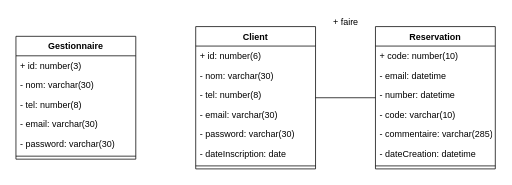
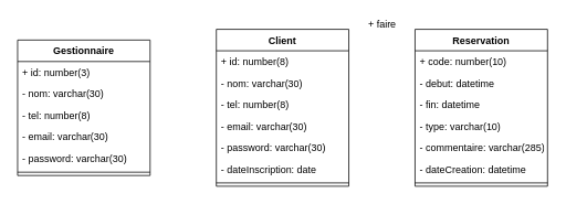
- <mxCell id="3" value="+ id: number(6)" style="text;strokeColor=none;fillColor=none;align=left;verticalAlign=top;spacingLeft=4;spacingRight=4;overflow=hidden;rotatable=0;points=[[0,0.5],[1,0.5]];portConstraint=eastwest;" parent="2" vertex="1"><mxGeometry y="26" width="160" height="26" as="geometry" /></mxCell>
+ <mxCell id="3" value="+ id: number(8)" style="text;strokeColor=none;fillColor=none;align=left;verticalAlign=top;spacingLeft=4;spacingRight=4;overflow=hidden;rotatable=0;points=[[0,0.5],[1,0.5]];portConstraint=eastwest;" parent="2" vertex="1"><mxGeometry y="26" width="160" height="26" as="geometry" /></mxCell>
- <mxCell id="19" value="- email: datetime" style="text;strokeColor=none;fillColor=none;align=left;verticalAlign=top;spacingLeft=4;spacingRight=4;overflow=hidden;rotatable=0;points=[[0,0.5],[1,0.5]];portConstraint=eastwest;" parent="17" vertex="1"><mxGeometry y="52" width="160" height="26" as="geometry" /></mxCell>
+ <mxCell id="19" value="- debut: datetime" style="text;strokeColor=none;fillColor=none;align=left;verticalAlign=top;spacingLeft=4;spacingRight=4;overflow=hidden;rotatable=0;points=[[0,0.5],[1,0.5]];portConstraint=eastwest;" parent="17" vertex="1"><mxGeometry y="52" width="160" height="26" as="geometry" /></mxCell>
- <mxCell id="20" value="- number: datetime" style="text;strokeColor=none;fillColor=none;align=left;verticalAlign=top;spacingLeft=4;spacingRight=4;overflow=hidden;rotatable=0;points=[[0,0.5],[1,0.5]];portConstraint=eastwest;" parent="17" vertex="1"><mxGeometry y="78" width="160" height="26" as="geometry" /></mxCell>
+ <mxCell id="20" value="- fin: datetime" style="text;strokeColor=none;fillColor=none;align=left;verticalAlign=top;spacingLeft=4;spacingRight=4;overflow=hidden;rotatable=0;points=[[0,0.5],[1,0.5]];portConstraint=eastwest;" parent="17" vertex="1"><mxGeometry y="78" width="160" height="26" as="geometry" /></mxCell>
- <mxCell id="25" style="edgeStyle=orthogonalEdgeStyle;rounded=0;orthogonalLoop=1;jettySize=auto;html=1;endArrow=none;endFill=0;" parent="1" source="2" target="17" edge="1"><mxGeometry relative="1" as="geometry" /></mxCell>
- <mxCell id="21" value="- code: varchar(10)" style="text;strokeColor=none;fillColor=none;align=left;verticalAlign=top;spacingLeft=4;spacingRight=4;overflow=hidden;rotatable=0;points=[[0,0.5],[1,0.5]];portConstraint=eastwest;" parent="17" vertex="1"><mxGeometry y="104" width="160" height="26" as="geometry" /></mxCell>
+ <mxCell id="21" value="- type: varchar(10)" style="text;strokeColor=none;fillColor=none;align=left;verticalAlign=top;spacingLeft=4;spacingRight=4;overflow=hidden;rotatable=0;points=[[0,0.5],[1,0.5]];portConstraint=eastwest;" parent="17" vertex="1"><mxGeometry y="104" width="160" height="26" as="geometry" /></mxCell>
